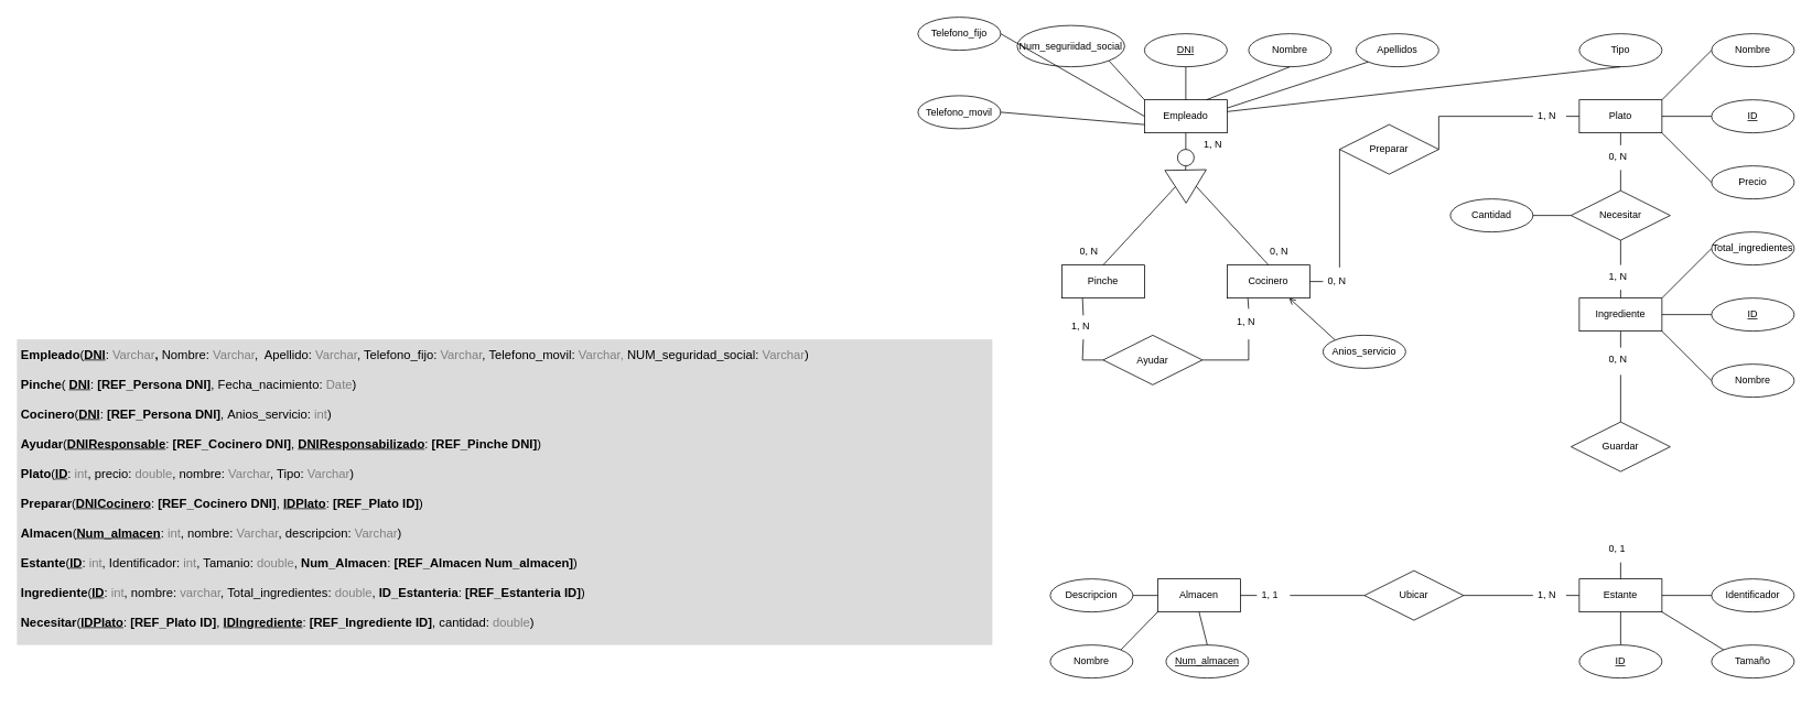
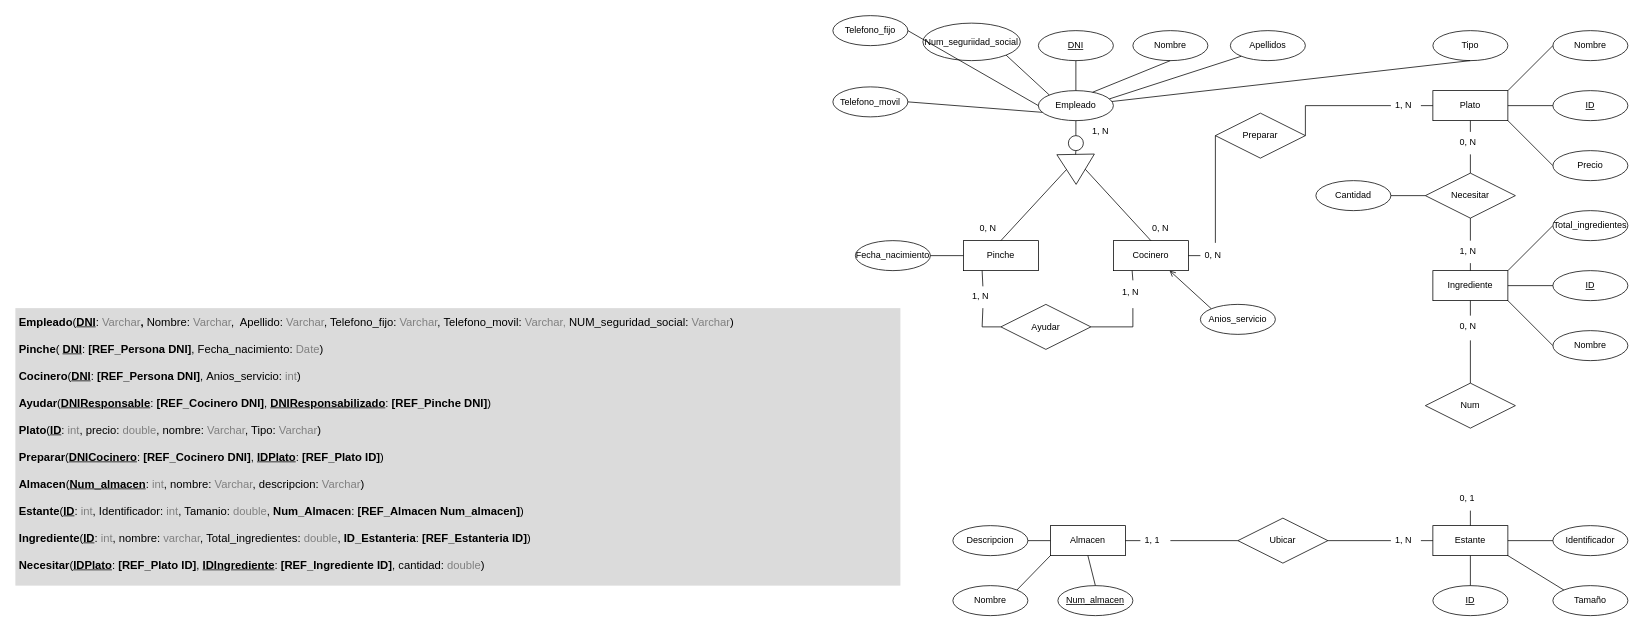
- <mxCell id="2" value="Empleado" style="whiteSpace=wrap;html=1;align=center;" parent="1" vertex="1"><mxGeometry x="1384" y="120" width="100" height="40" as="geometry" /></mxCell>
+ <mxCell id="2" value="Empleado" style="ellipse;whiteSpace=wrap;html=1;align=center;" parent="1" vertex="1"><mxGeometry x="1384" y="120" width="100" height="40" as="geometry" /></mxCell>
+ <mxCell id="12" value="Fecha_nacimiento" style="ellipse;whiteSpace=wrap;html=1;align=center;" parent="1" vertex="1"><mxGeometry x="1140" y="320" width="100" height="40" as="geometry" /></mxCell>
+ <mxCell id="77" value="" style="endArrow=none;html=1;rounded=0;exitX=1;exitY=0.5;exitDx=0;exitDy=0;entryX=0;entryY=0.5;entryDx=0;entryDy=0;" parent="1" source="12" target="11" edge="1"><mxGeometry relative="1" as="geometry"><mxPoint x="1474" y="120" as="sourcePoint" /><mxPoint x="1474" y="160" as="targetPoint" /></mxGeometry></mxCell>
- <mxCell id="40" value="Guardar" style="shape=rhombus;perimeter=rhombusPerimeter;whiteSpace=wrap;html=1;align=center;" parent="1" vertex="1"><mxGeometry x="1900" y="510" width="120" height="60" as="geometry" /></mxCell>
+ <mxCell id="40" value="Num" style="shape=rhombus;perimeter=rhombusPerimeter;whiteSpace=wrap;html=1;align=center;" parent="1" vertex="1"><mxGeometry x="1900" y="510" width="120" height="60" as="geometry" /></mxCell>
